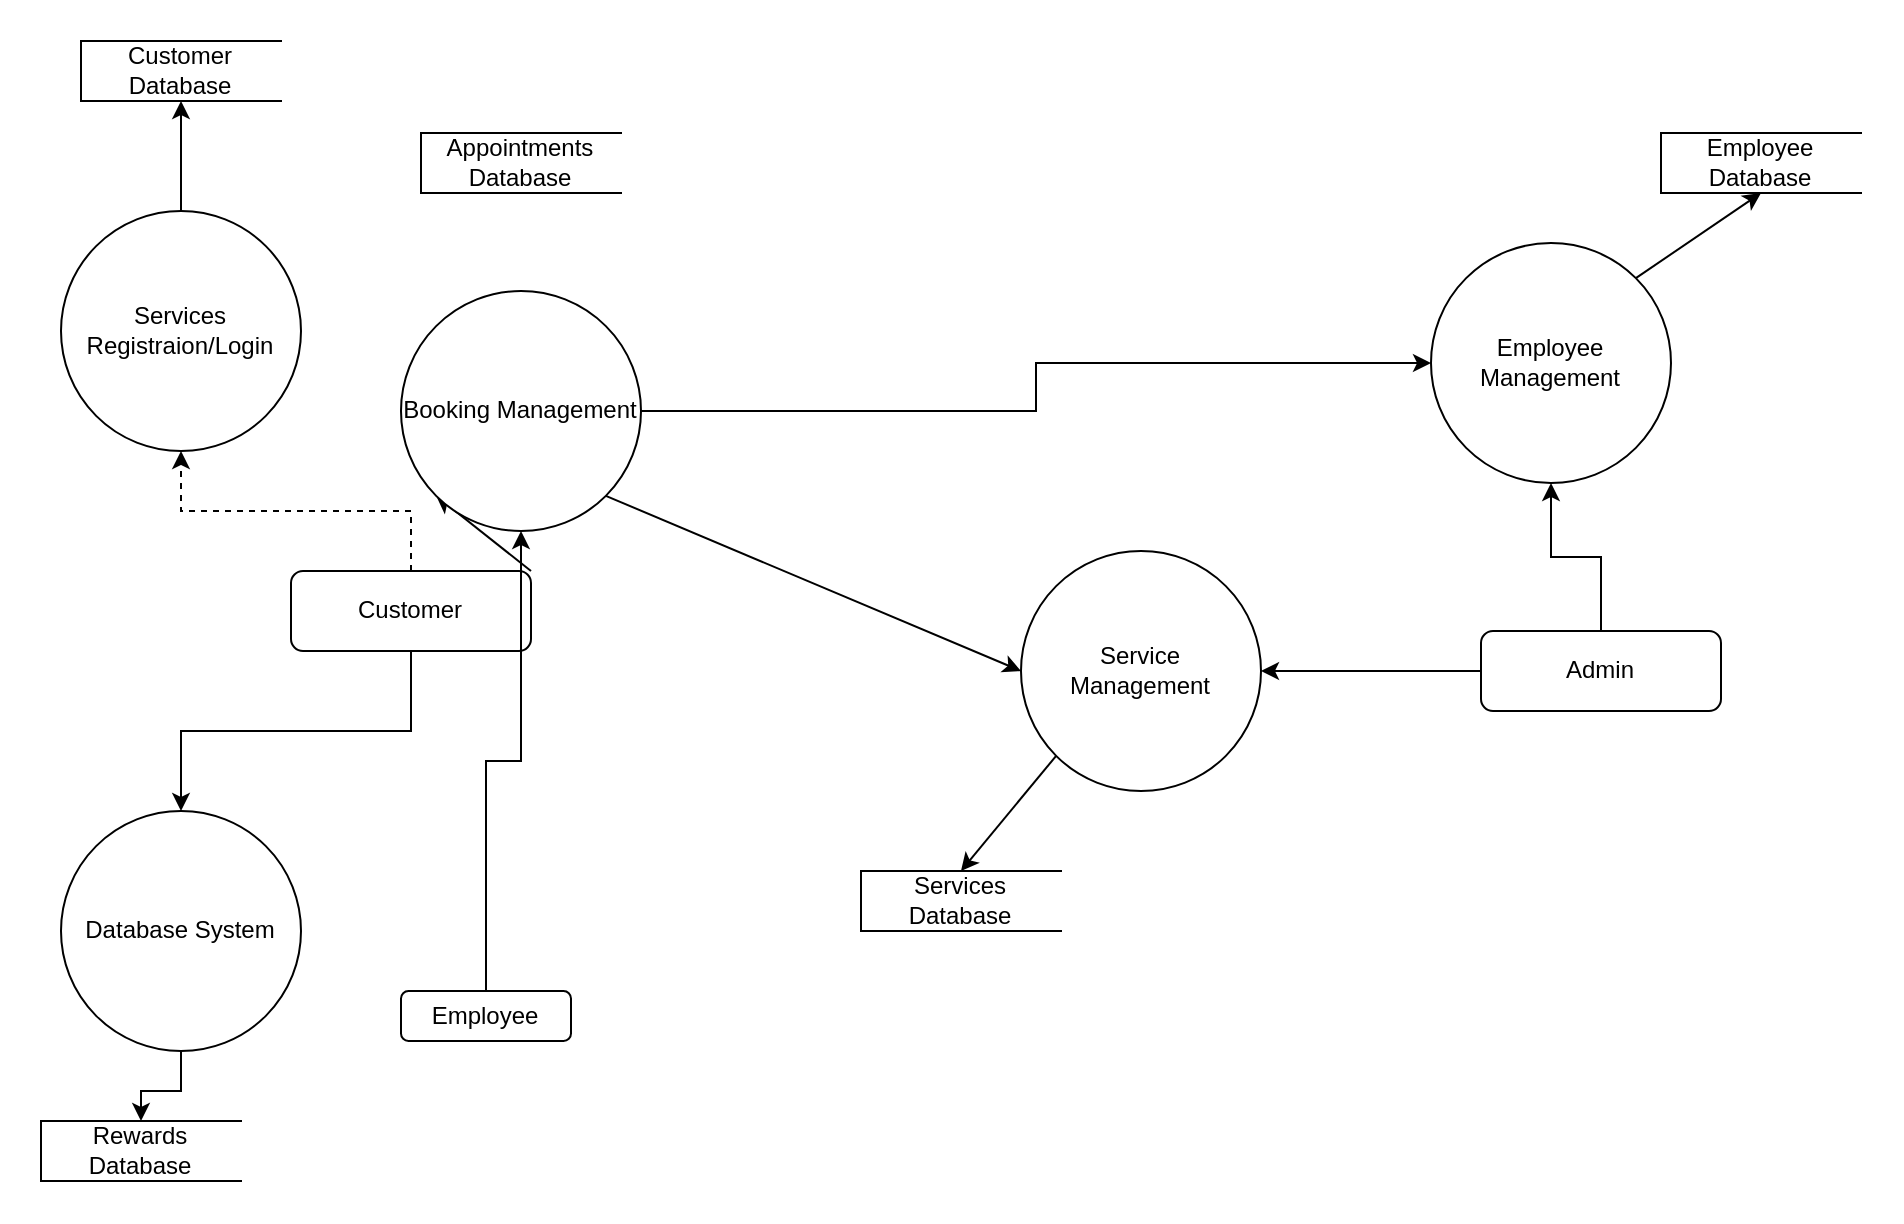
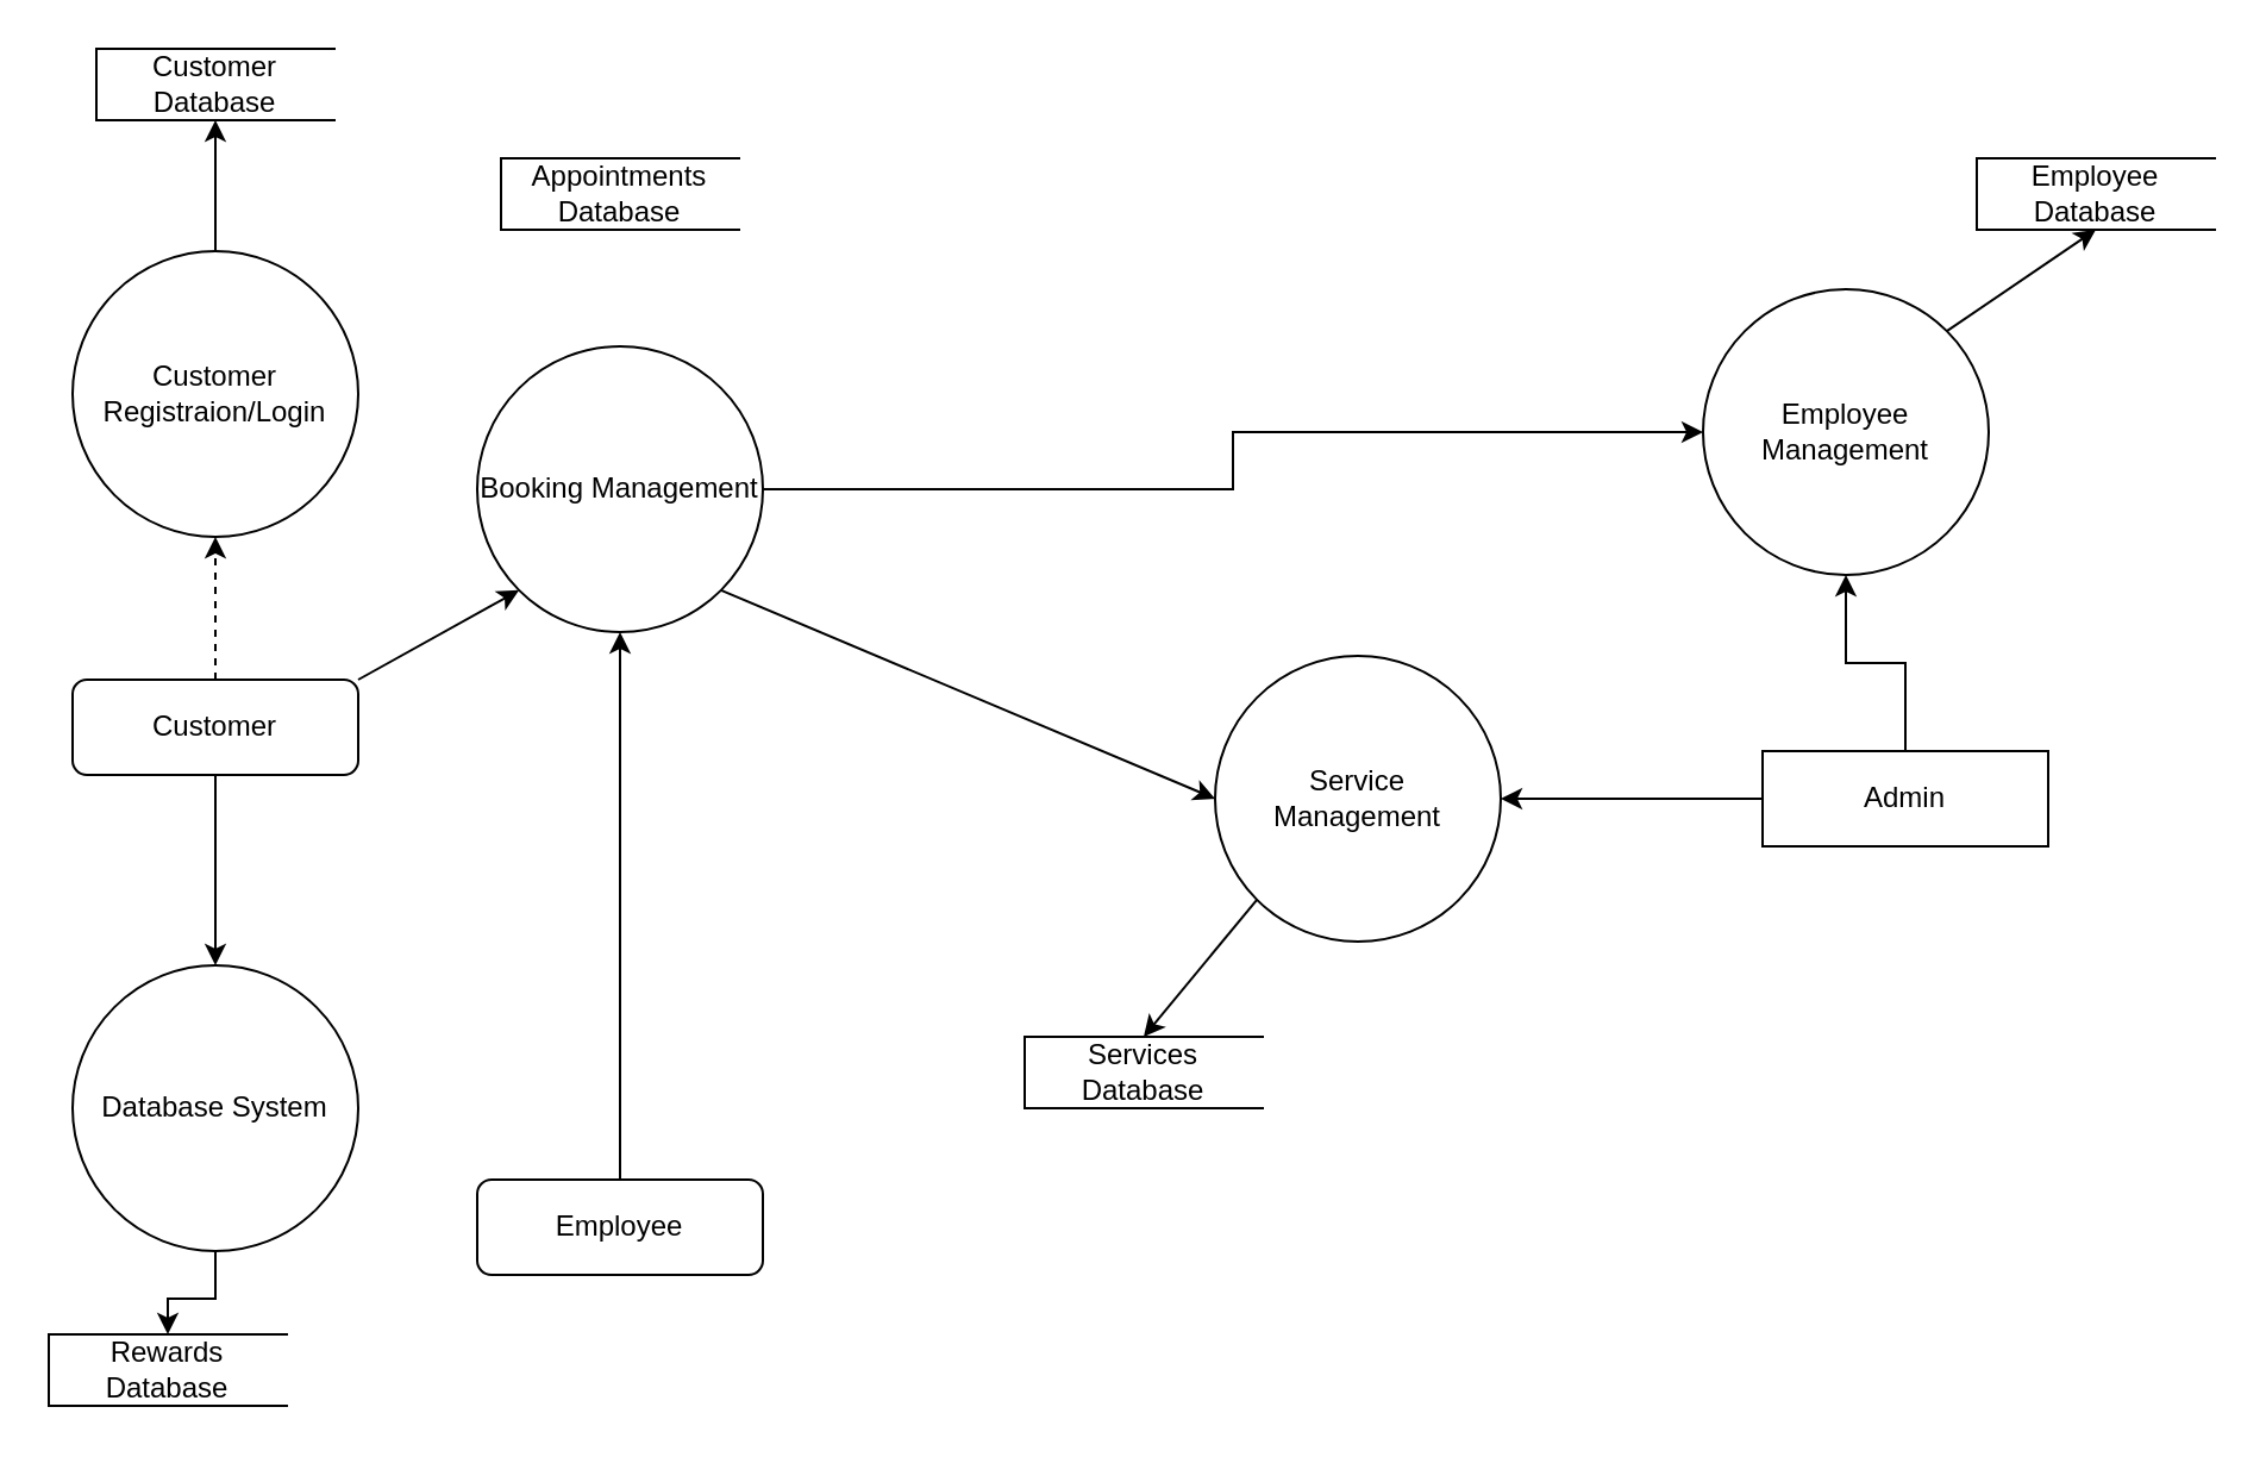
- <mxCell id="12" value="Services Registraion/Login" style="shape=ellipse;html=1;dashed=0;whiteSpace=wrap;perimeter=ellipsePerimeter;" vertex="1" parent="1"><mxGeometry x="30" y="105" width="120" height="120" as="geometry" /></mxCell>
+ <mxCell id="12" value="Customer Registraion/Login" style="shape=ellipse;html=1;dashed=0;whiteSpace=wrap;perimeter=ellipsePerimeter;" vertex="1" parent="1"><mxGeometry x="30" y="105" width="120" height="120" as="geometry" /></mxCell>
- <mxCell id="5" value="Customer" style="rounded=1;whiteSpace=wrap;html=1;" vertex="1" parent="1"><mxGeometry x="145" y="285" width="120" height="40" as="geometry" /></mxCell>
+ <mxCell id="5" value="Customer" style="rounded=1;whiteSpace=wrap;html=1;" vertex="1" parent="1"><mxGeometry x="30" y="285" width="120" height="40" as="geometry" /></mxCell>
- <mxCell id="8" value="Admin" style="rounded=1;whiteSpace=wrap;html=1;" vertex="1" parent="1"><mxGeometry x="740" y="315" width="120" height="40" as="geometry" /></mxCell>
+ <mxCell id="8" value="Admin" style="whiteSpace=wrap;html=1;rounded=0;" vertex="1" parent="1"><mxGeometry x="740" y="315" width="120" height="40" as="geometry" /></mxCell>
- <mxCell id="10" value="Employee" style="rounded=1;whiteSpace=wrap;html=1;" vertex="1" parent="1"><mxGeometry x="200" y="495" width="85" height="25" as="geometry" /></mxCell>
+ <mxCell id="10" value="Employee" style="rounded=1;whiteSpace=wrap;html=1;" vertex="1" parent="1"><mxGeometry x="200" y="495" width="120" height="40" as="geometry" /></mxCell>
